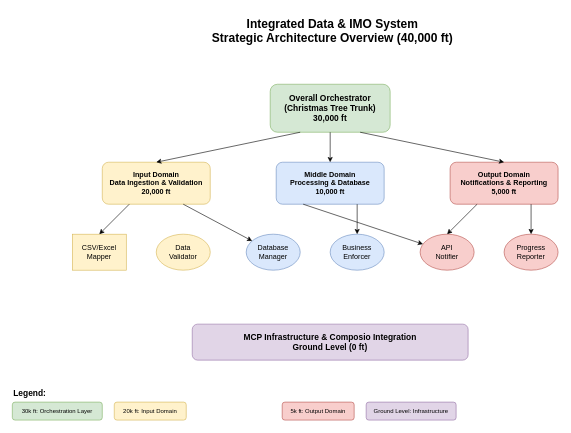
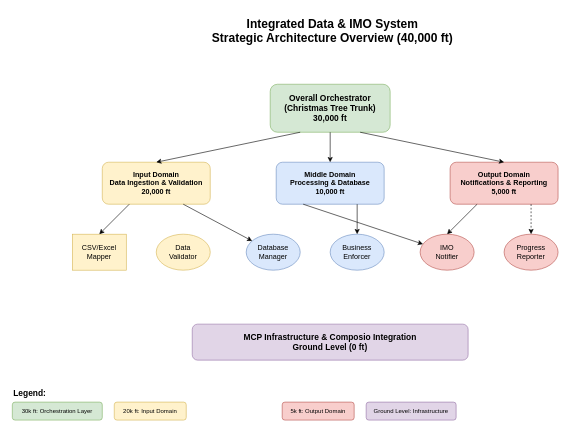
- <mxCell id="22" value="" style="endArrow=classic;html=1;rounded=0;exitX=0.75;exitY=1;exitDx=0;exitDy=0;entryX=0.5;entryY=0;entryDx=0;entryDy=0;" edge="1" parent="1" source="6" target="12"><mxGeometry width="50" height="50" relative="1" as="geometry"><mxPoint x="805" y="350" as="sourcePoint" /><mxPoint x="755" y="400" as="targetPoint" /></mxGeometry></mxCell>
+ <mxCell id="22" value="" style="endArrow=classic;html=1;rounded=0;exitX=0.75;exitY=1;exitDx=0;exitDy=0;entryX=0.5;entryY=0;entryDx=0;entryDy=0;dashed=1;" edge="1" parent="1" source="6" target="12"><mxGeometry width="50" height="50" relative="1" as="geometry"><mxPoint x="805" y="350" as="sourcePoint" /><mxPoint x="755" y="400" as="targetPoint" /></mxGeometry></mxCell>
- <mxCell id="11" value="API&#10;Notifier" style="ellipse;whiteSpace=wrap;html=1;fillColor=#f8cecc;strokeColor=#b85450;" vertex="1" parent="1"><mxGeometry x="700" y="390" width="90" height="60" as="geometry" /></mxCell>
+ <mxCell id="11" value="IMO&#10;Notifier" style="ellipse;whiteSpace=wrap;html=1;fillColor=#f8cecc;strokeColor=#b85450;" vertex="1" parent="1"><mxGeometry x="700" y="390" width="90" height="60" as="geometry" /></mxCell>
